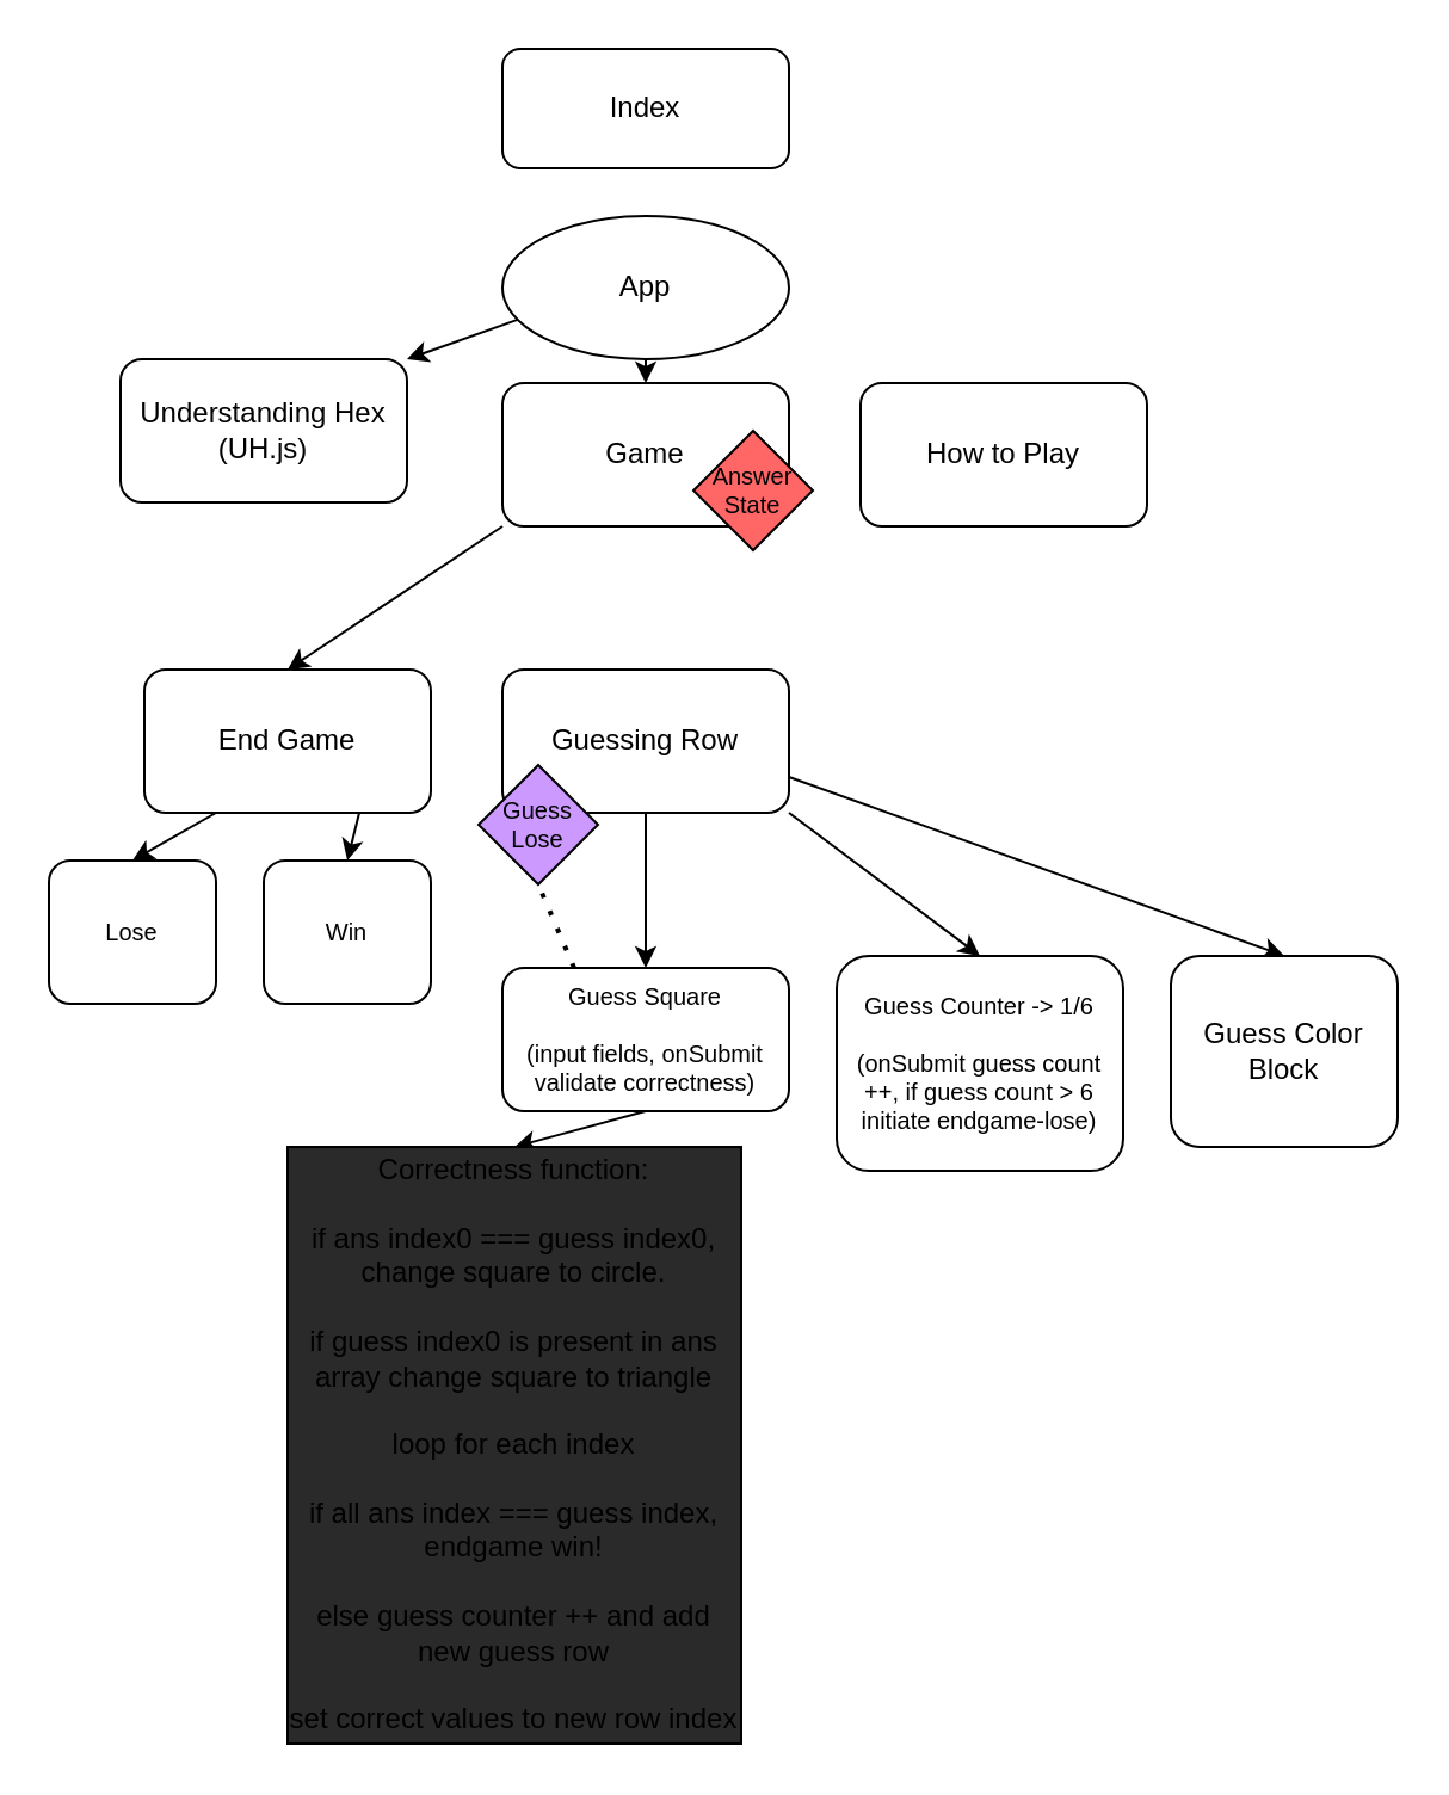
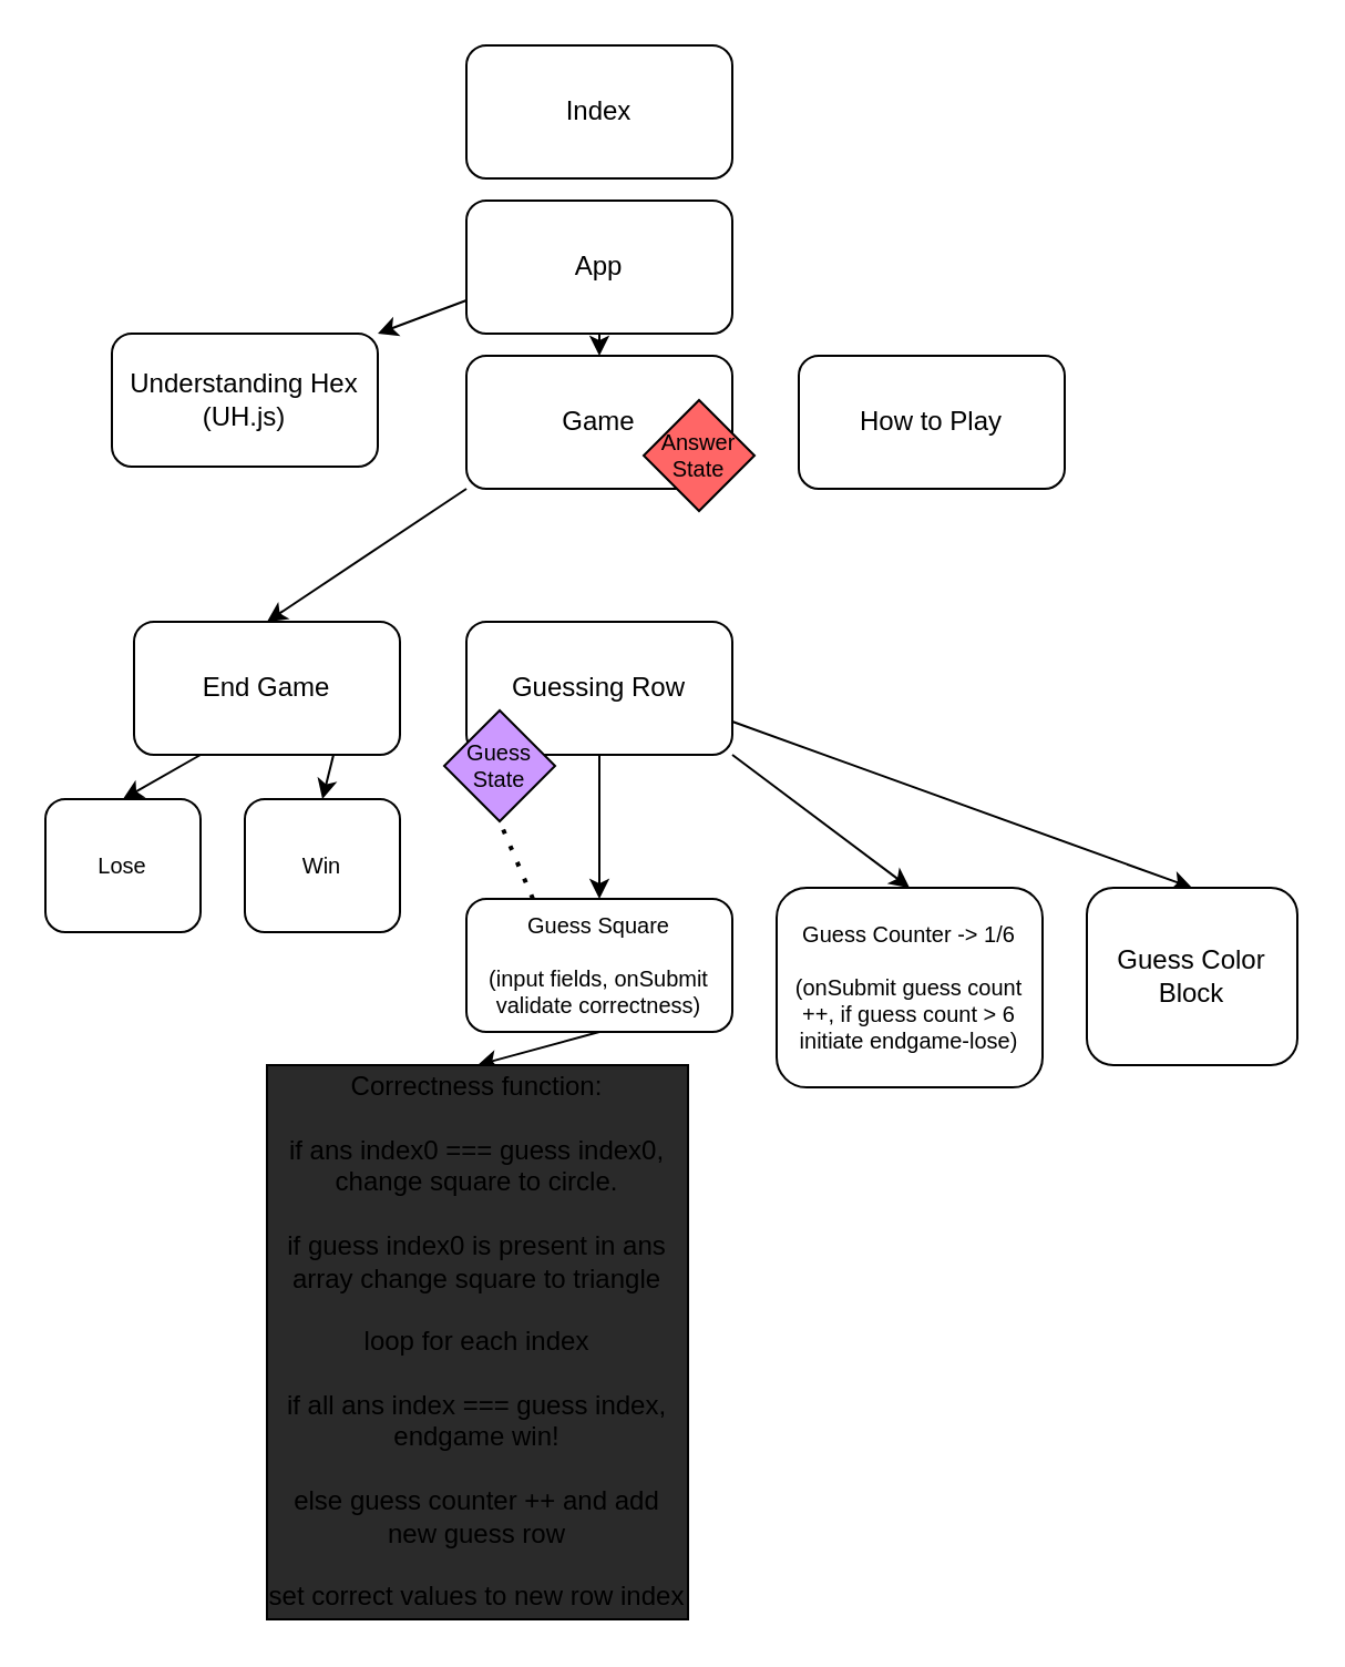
- <mxCell id="2" value="Index" style="rounded=1;whiteSpace=wrap;html=1;" parent="1" vertex="1"><mxGeometry x="210" y="20" width="120" height="50" as="geometry" /></mxCell>
+ <mxCell id="2" value="Index" style="rounded=1;whiteSpace=wrap;html=1;" parent="1" vertex="1"><mxGeometry x="210" y="20" width="120" height="60" as="geometry" /></mxCell>
- <mxCell id="5" value="App" style="ellipse;whiteSpace=wrap;html=1;" parent="1" vertex="1"><mxGeometry x="210" y="90" width="120" height="60" as="geometry" /></mxCell>
+ <mxCell id="5" value="App" style="rounded=1;whiteSpace=wrap;html=1;" parent="1" vertex="1"><mxGeometry x="210" y="90" width="120" height="60" as="geometry" /></mxCell>
- <mxCell id="25" value="Guess&lt;br&gt;Lose" style="rhombus;whiteSpace=wrap;html=1;fontSize=10;fillColor=#CC99FF;" parent="1" vertex="1"><mxGeometry x="200" y="320" width="50" height="50" as="geometry" /></mxCell>
+ <mxCell id="25" value="Guess&lt;br&gt;State" style="rhombus;whiteSpace=wrap;html=1;fontSize=10;fillColor=#CC99FF;" parent="1" vertex="1"><mxGeometry x="200" y="320" width="50" height="50" as="geometry" /></mxCell>
